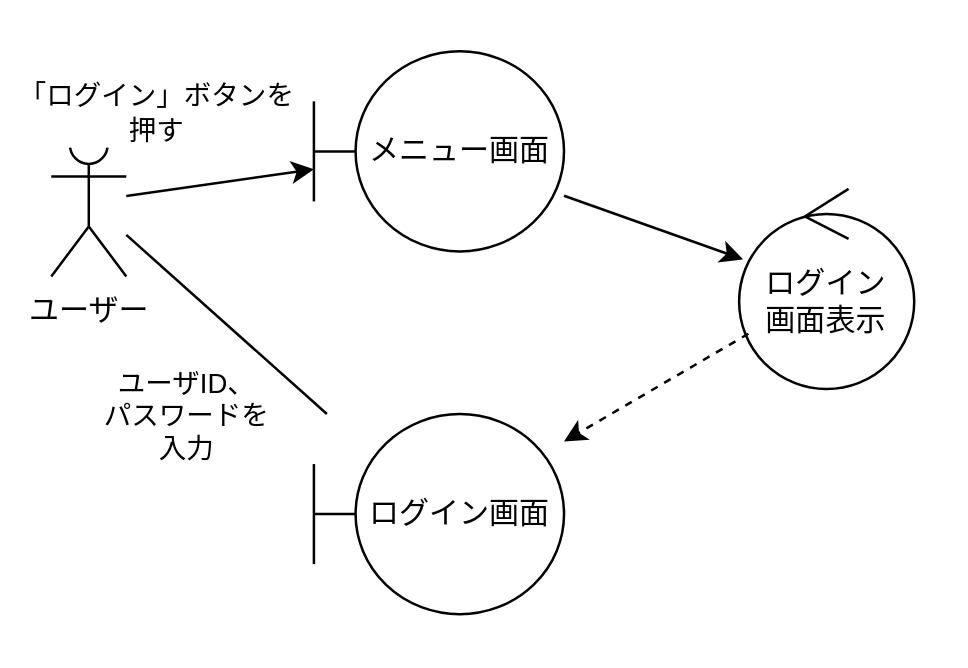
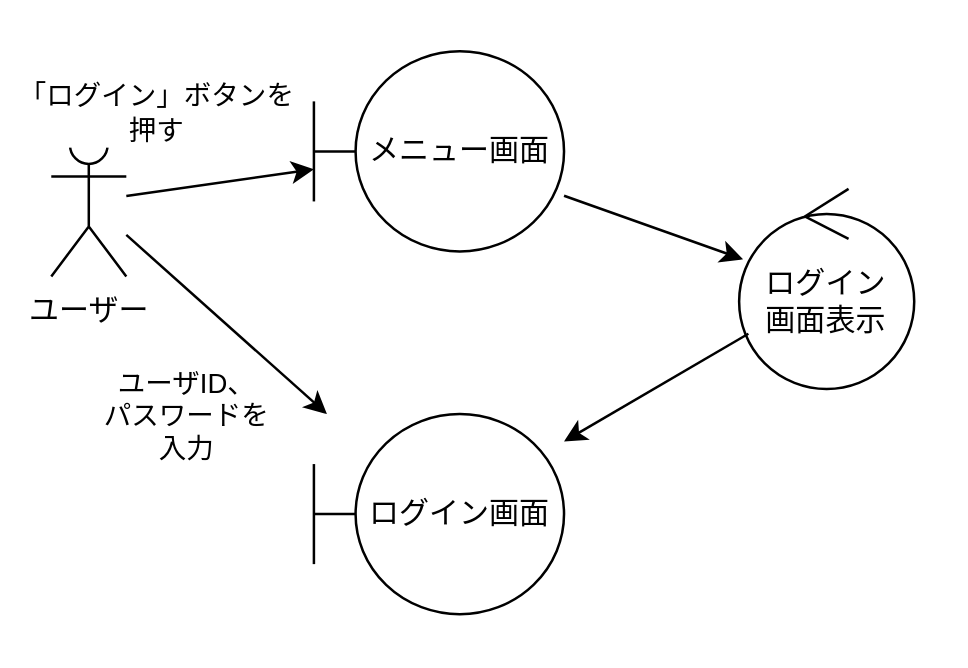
- <mxCell id="9" value="" style="endArrow=classic;html=1;rounded=0;dashed=1;" edge="1" parent="1" source="4" target="5"><mxGeometry width="50" height="50" relative="1" as="geometry"><mxPoint x="255" y="164" as="sourcePoint" /><mxPoint x="345" y="135" as="targetPoint" /></mxGeometry></mxCell>
+ <mxCell id="9" value="" style="endArrow=classic;html=1;rounded=0;" edge="1" parent="1" source="4" target="5"><mxGeometry width="50" height="50" relative="1" as="geometry"><mxPoint x="255" y="164" as="sourcePoint" /><mxPoint x="345" y="135" as="targetPoint" /></mxGeometry></mxCell>
- <mxCell id="10" value="" style="endArrow=none;html=1;rounded=0;" edge="1" parent="1" source="2" target="5"><mxGeometry width="50" height="50" relative="1" as="geometry"><mxPoint x="285" y="254" as="sourcePoint" /><mxPoint x="375" y="225" as="targetPoint" /></mxGeometry></mxCell>
+ <mxCell id="10" value="" style="endArrow=classic;html=1;rounded=0;" edge="1" parent="1" source="2" target="5"><mxGeometry width="50" height="50" relative="1" as="geometry"><mxPoint x="285" y="254" as="sourcePoint" /><mxPoint x="375" y="225" as="targetPoint" /></mxGeometry></mxCell>
